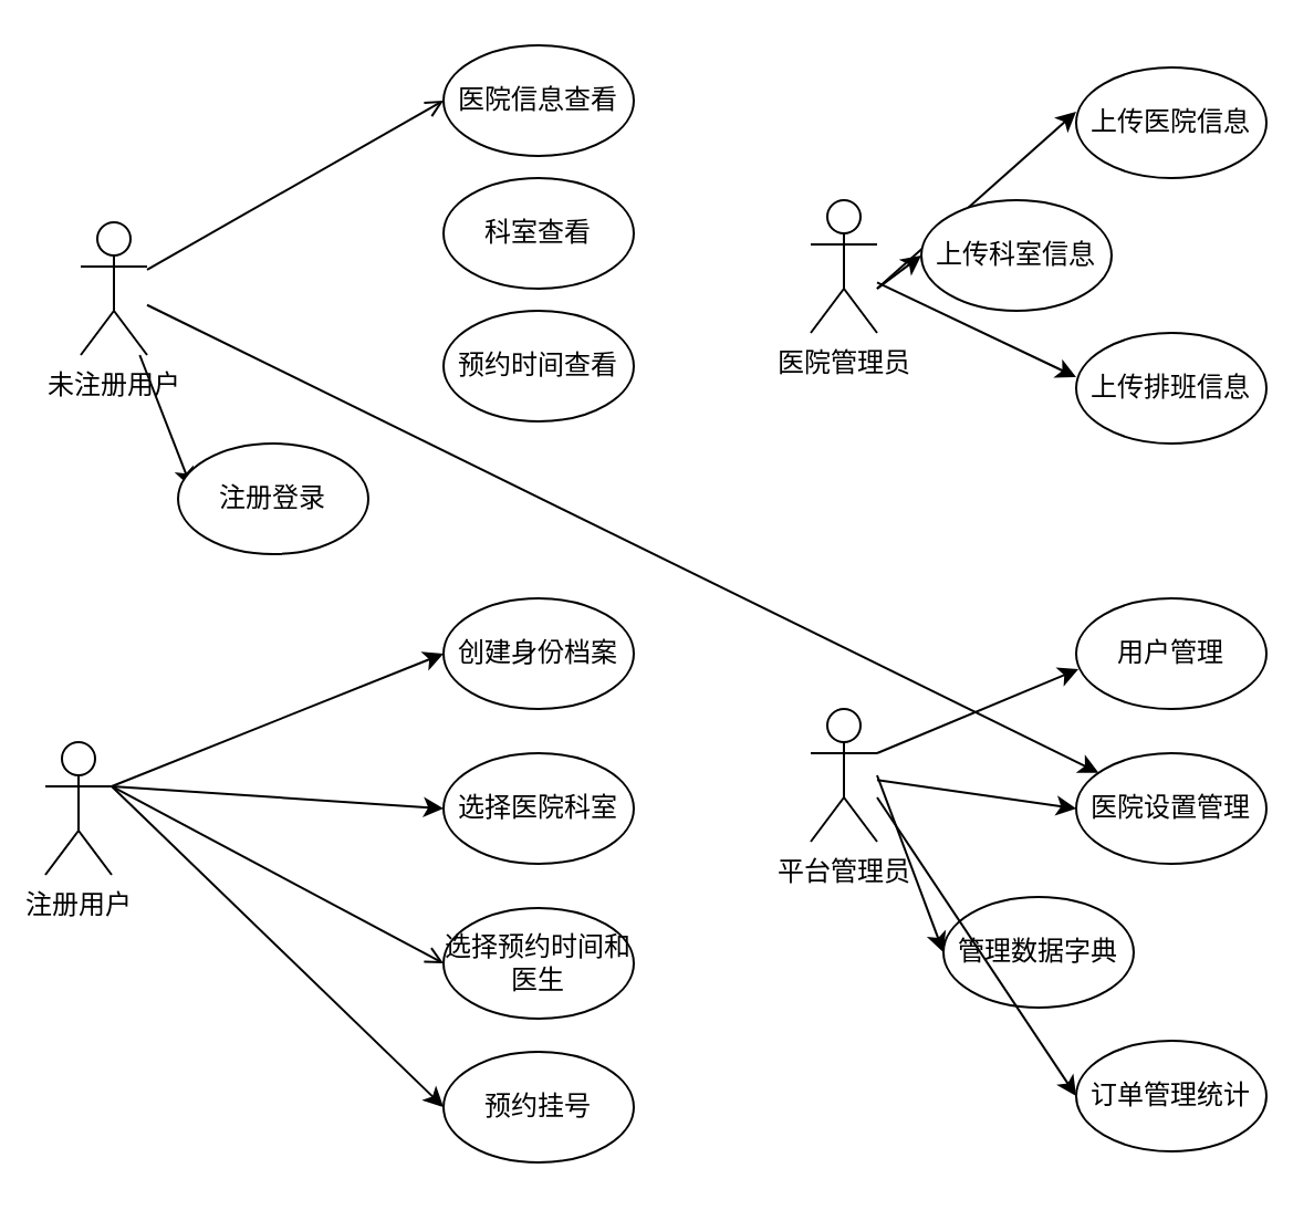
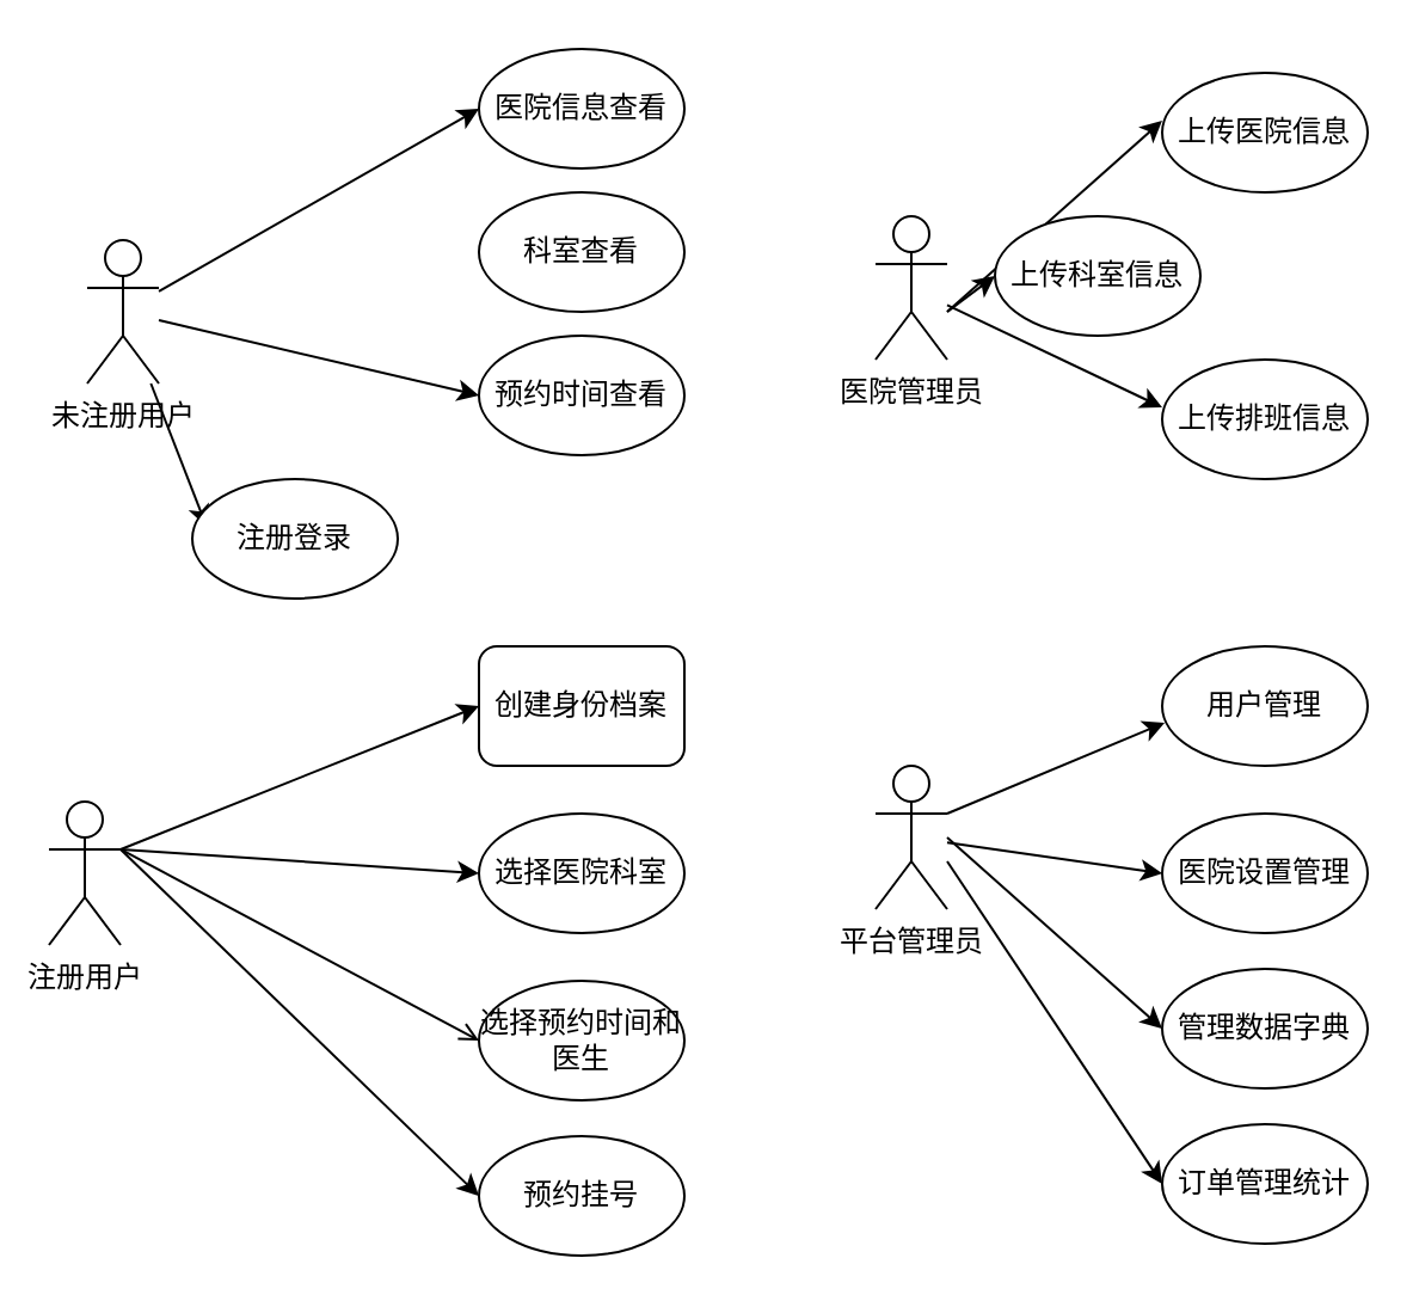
- <mxCell id="5" value="" style="endArrow=open;html=1;rounded=0;entryX=0;entryY=0.5;entryDx=0;entryDy=0;" edge="1" parent="1" source="2" target="4"><mxGeometry width="50" height="50" relative="1" as="geometry"><mxPoint x="296" y="430" as="sourcePoint" /><mxPoint x="346" y="380" as="targetPoint" /></mxGeometry></mxCell>
+ <mxCell id="5" value="" style="endArrow=classic;html=1;rounded=0;entryX=0;entryY=0.5;entryDx=0;entryDy=0;" edge="1" parent="1" source="2" target="4"><mxGeometry width="50" height="50" relative="1" as="geometry"><mxPoint x="296" y="430" as="sourcePoint" /><mxPoint x="346" y="380" as="targetPoint" /></mxGeometry></mxCell>
- <mxCell id="7" value="" style="endArrow=classic;html=1;rounded=0;" edge="1" parent="1" source="2" target="25"><mxGeometry width="50" height="50" relative="1" as="geometry"><mxPoint x="296" y="430" as="sourcePoint" /><mxPoint x="196" y="170" as="targetPoint" /></mxGeometry></mxCell>
+ <mxCell id="7" value="" style="endArrow=classic;html=1;rounded=0;entryX=0;entryY=0.5;entryDx=0;entryDy=0;" edge="1" parent="1" source="2" target="8"><mxGeometry width="50" height="50" relative="1" as="geometry"><mxPoint x="296" y="430" as="sourcePoint" /><mxPoint x="196" y="170" as="targetPoint" /></mxGeometry></mxCell>
- <mxCell id="18" value="创建身份档案" style="ellipse;whiteSpace=wrap;html=1;" vertex="1" parent="1"><mxGeometry x="200" y="270" width="86" height="50" as="geometry" /></mxCell>
+ <mxCell id="18" value="创建身份档案" style="whiteSpace=wrap;html=1;rounded=1;" vertex="1" parent="1"><mxGeometry x="200" y="270" width="86" height="50" as="geometry" /></mxCell>
- <mxCell id="26" value="管理数据字典" style="ellipse;whiteSpace=wrap;html=1;" vertex="1" parent="1"><mxGeometry x="426" y="405" width="86" height="50" as="geometry" /></mxCell>
+ <mxCell id="26" value="管理数据字典" style="ellipse;whiteSpace=wrap;html=1;" vertex="1" parent="1"><mxGeometry x="486" y="405" width="86" height="50" as="geometry" /></mxCell>
